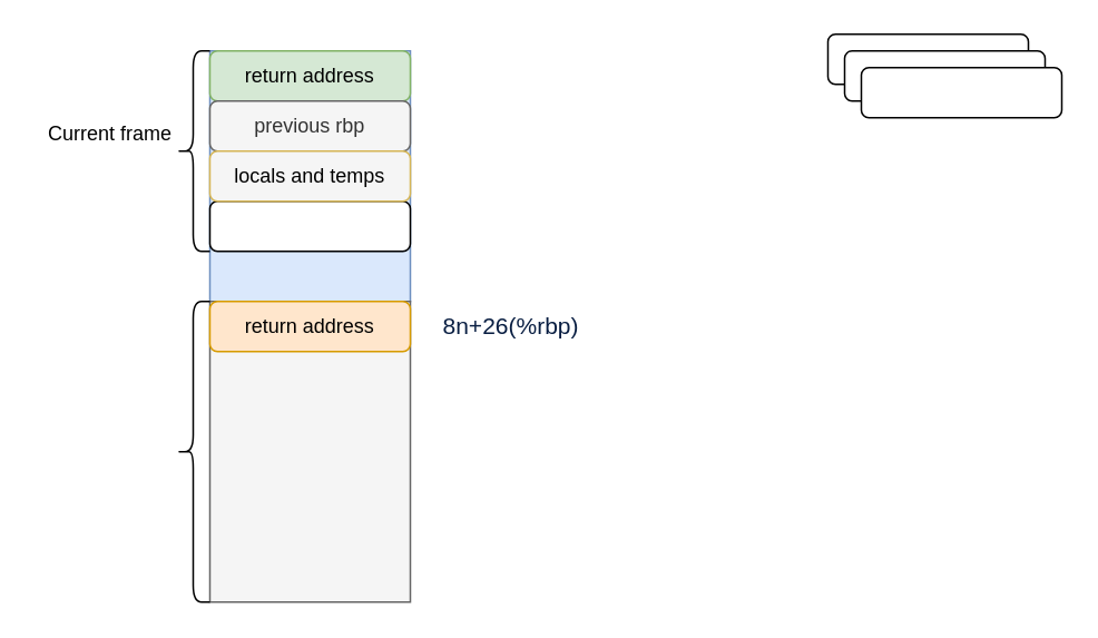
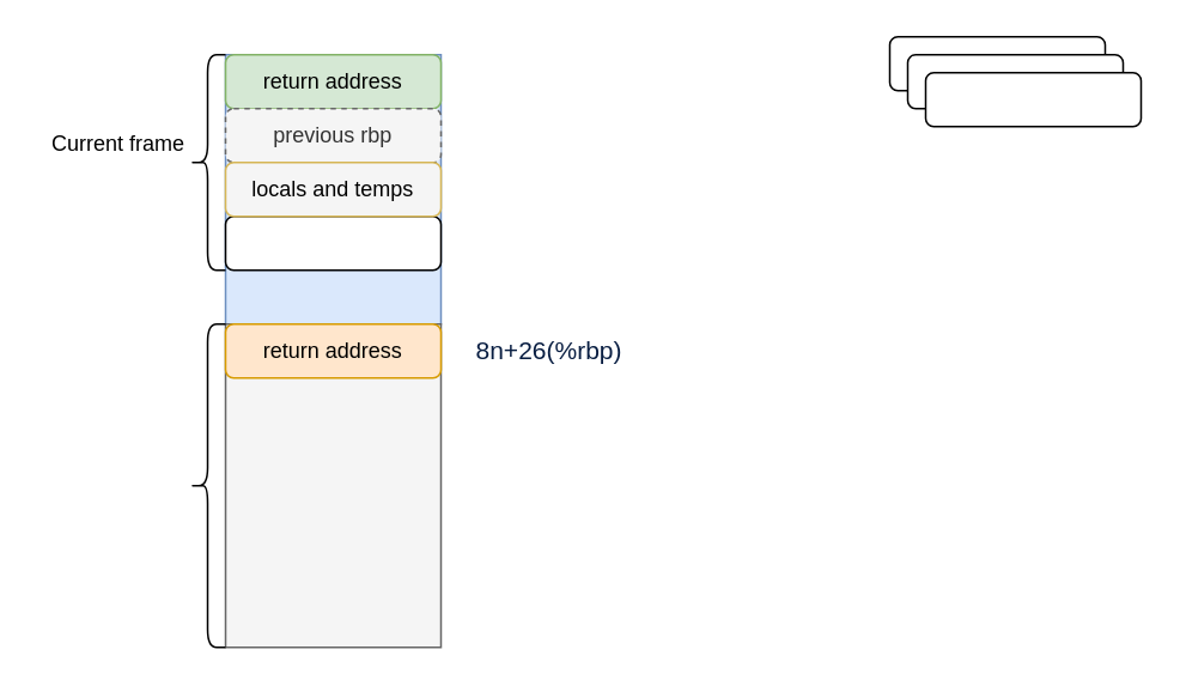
- <mxCell id="5" value="previous rbp" style="rounded=1;whiteSpace=wrap;html=1;fillColor=#f5f5f5;strokeColor=#666666;fontColor=#333333;" vertex="1" parent="1"><mxGeometry x="125" y="60" width="120" height="30" as="geometry" /></mxCell>
+ <mxCell id="5" value="previous rbp" style="rounded=1;whiteSpace=wrap;html=1;fillColor=#f5f5f5;strokeColor=#666666;fontColor=#333333;dashed=1;" vertex="1" parent="1"><mxGeometry x="125" y="60" width="120" height="30" as="geometry" /></mxCell>
